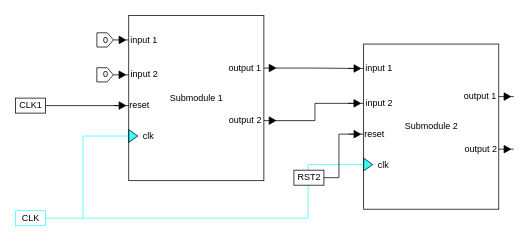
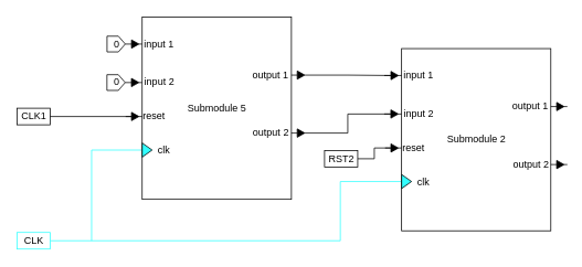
- <mxCell id="10" value="Submodule 1" style="externalPins=0;recursiveResize=0;shadow=0;dashed=0;align=center;html=1;strokeWidth=1;shape=mxgraph.rtl.abstract.entity;container=1;collapsible=0;kind=sequential;drawPins=0;left=0;right=0;bottom=0;top=0;type=none;treeFolding=0;comic=0;enumerate=0;moveCells=0;metaEdit=0;backgroundOutline=0;snapToPoint=0;noLabel=0;rightArr=output%201%3Ao,output%202%3Ao;type_size=30;" parent="9" vertex="1"><mxGeometry x="19.91" width="180" height="220" as="geometry" /></mxCell>
+ <mxCell id="10" value="Submodule 5" style="externalPins=0;recursiveResize=0;shadow=0;dashed=0;align=center;html=1;strokeWidth=1;shape=mxgraph.rtl.abstract.entity;container=1;collapsible=0;kind=sequential;drawPins=0;left=0;right=0;bottom=0;top=0;type=none;treeFolding=0;comic=0;enumerate=0;moveCells=0;metaEdit=0;backgroundOutline=0;snapToPoint=0;noLabel=0;rightArr=output%201%3Ao,output%202%3Ao;type_size=30;" parent="9" vertex="1"><mxGeometry x="19.91" width="180" height="220" as="geometry" /></mxCell>
- <mxCell id="58" value="RST2" style="externalPins=0;recursiveResize=0;shadow=0;dashed=0;align=center;html=1;strokeWidth=1;shape=mxgraph.rtl.abstract.entity;container=1;collapsible=0;kind=input;drawPins=0;left=0;right=1;bottom=0;top=0;comic=0;sketch=0;" parent="1" vertex="1"><mxGeometry x="391" y="226" width="40" height="20" as="geometry" /></mxCell>
+ <mxCell id="58" value="RST2" style="externalPins=0;recursiveResize=0;shadow=0;dashed=0;align=center;html=1;strokeWidth=1;shape=mxgraph.rtl.abstract.entity;container=1;collapsible=0;kind=input;drawPins=0;left=0;right=1;bottom=0;top=0;comic=0;sketch=0;" parent="1" vertex="1"><mxGeometry x="391" y="181" width="40" height="20" as="geometry" /></mxCell>
